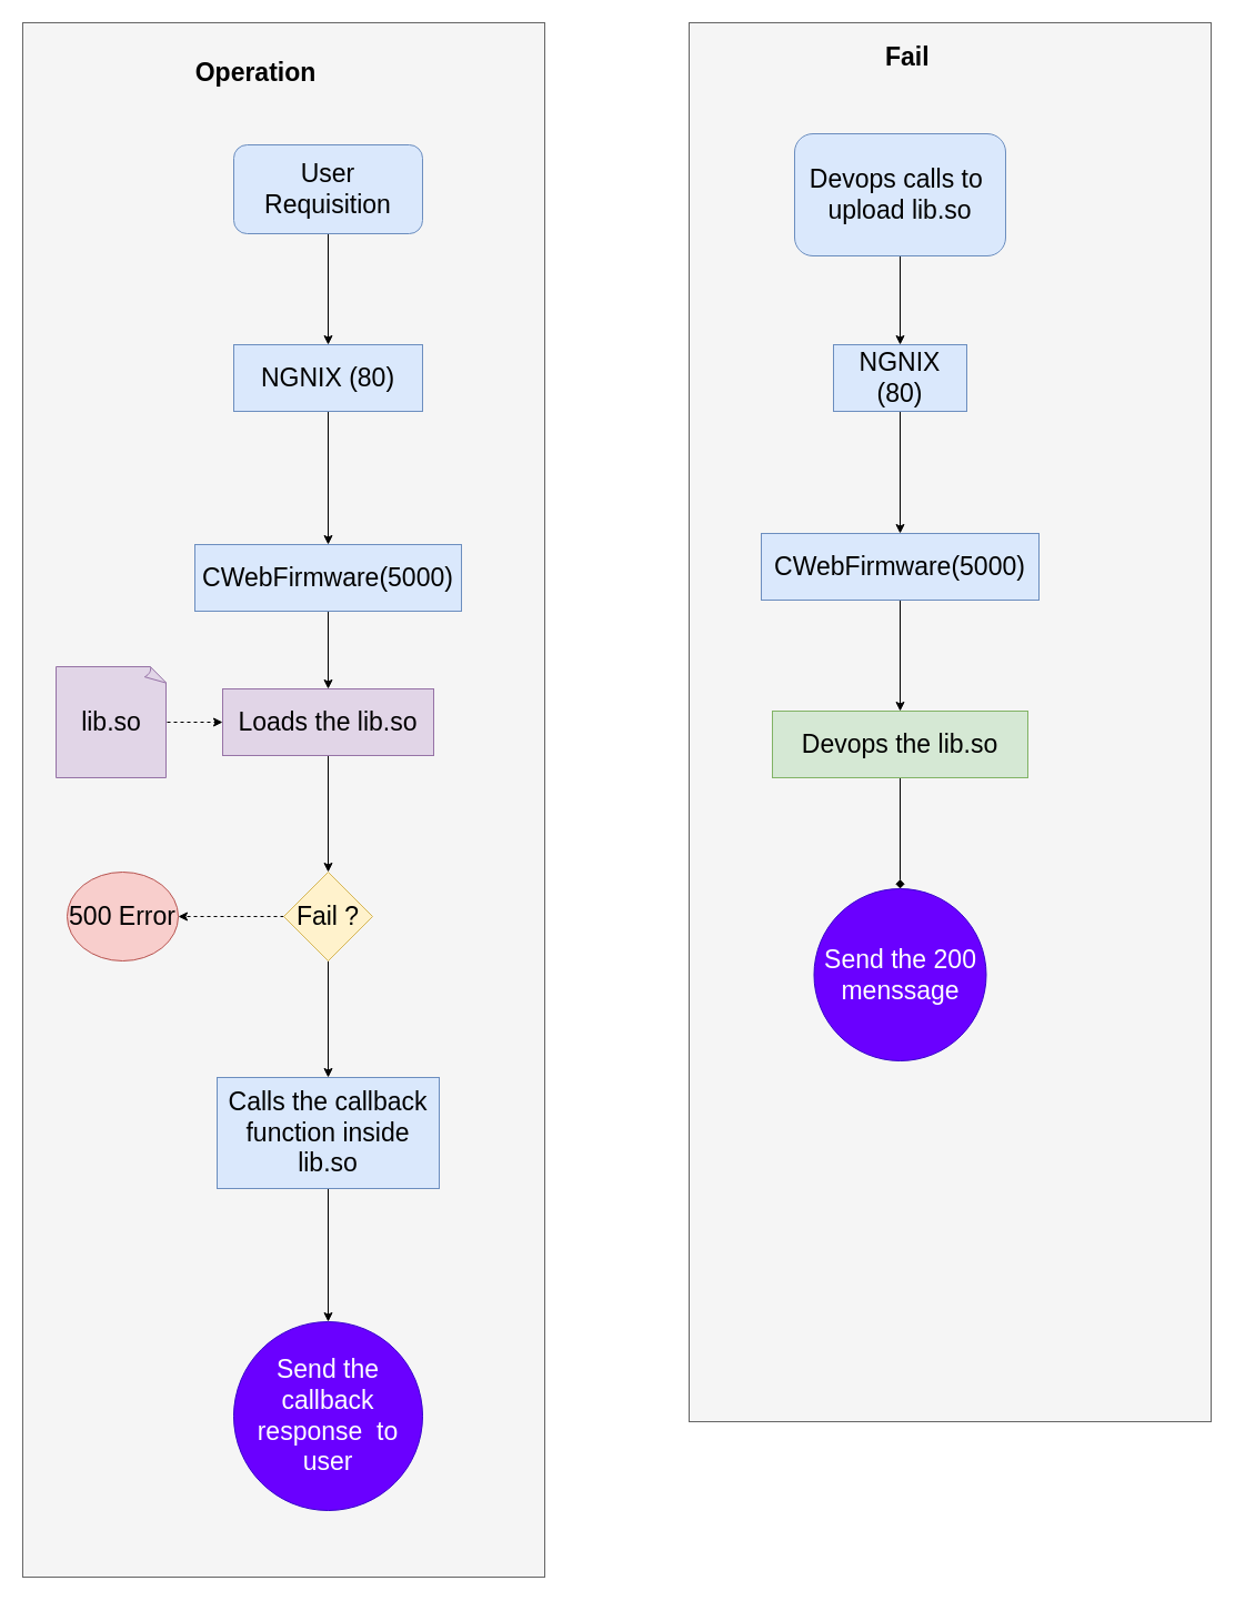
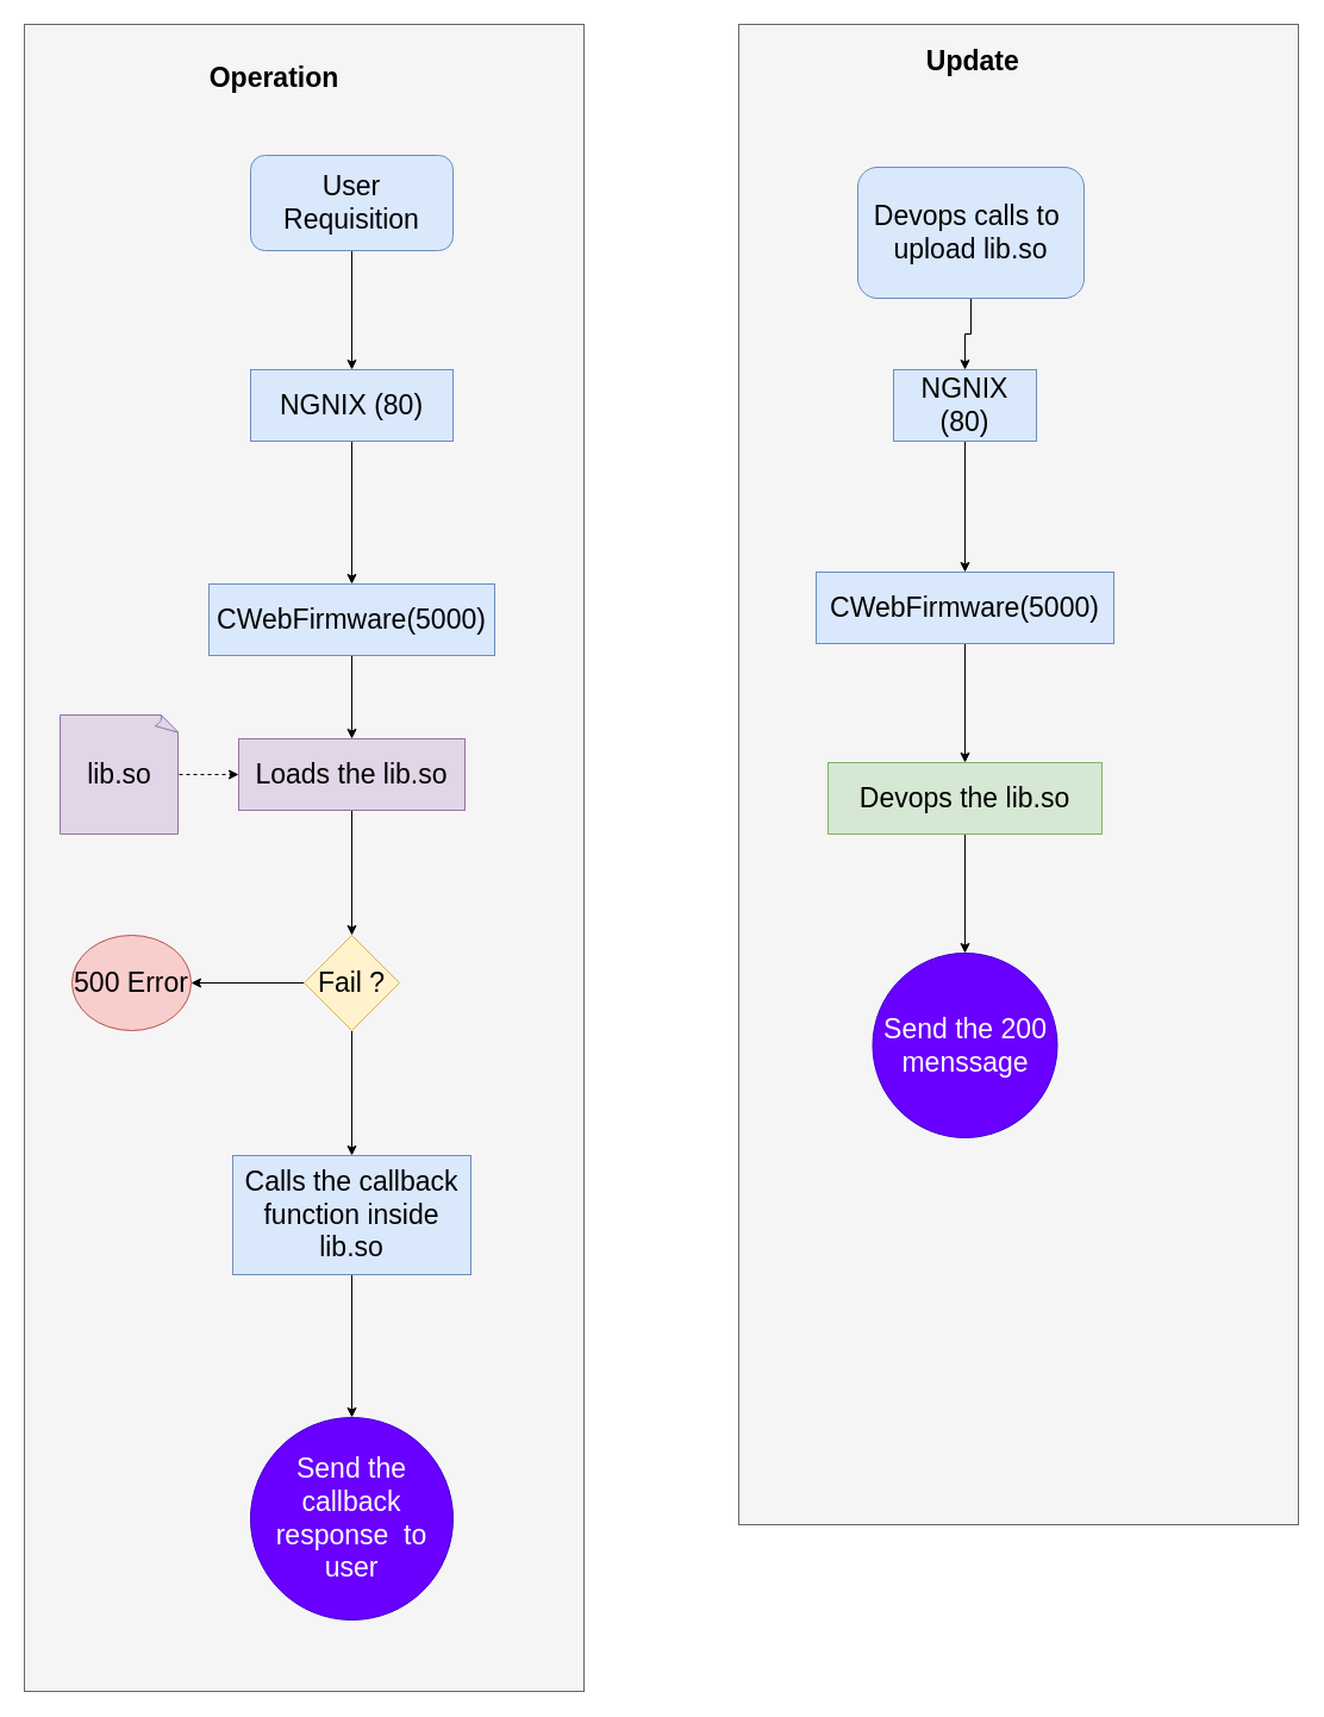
- <mxCell id="31" value="&lt;b&gt;&lt;font&gt;Fail&amp;nbsp;&lt;/font&gt;&lt;/b&gt;&lt;div&gt;&lt;b&gt;&lt;font&gt;&lt;br&gt;&lt;/font&gt;&lt;/b&gt;&lt;/div&gt;" style="text;html=1;align=center;verticalAlign=middle;whiteSpace=wrap;rounded=0;fontSize=23;" vertex="1" parent="1"><mxGeometry x="720" y="20" width="200" height="90" as="geometry" /></mxCell>
+ <mxCell id="31" value="&lt;b&gt;&lt;font&gt;Update&amp;nbsp;&lt;/font&gt;&lt;/b&gt;&lt;div&gt;&lt;b&gt;&lt;font&gt;&lt;br&gt;&lt;/font&gt;&lt;/b&gt;&lt;/div&gt;" style="text;html=1;align=center;verticalAlign=middle;whiteSpace=wrap;rounded=0;fontSize=23;" vertex="1" parent="1"><mxGeometry x="720" y="20" width="200" height="90" as="geometry" /></mxCell>
- <mxCell id="22" value="Devops calls to&amp;nbsp; upload lib.so" style="rounded=1;whiteSpace=wrap;html=1;fillColor=#dae8fc;strokeColor=#6c8ebf;fontSize=23;" vertex="1" parent="1"><mxGeometry x="715" y="120" width="190" height="110" as="geometry" /></mxCell>
+ <mxCell id="22" value="Devops calls to&amp;nbsp; upload lib.so" style="rounded=1;whiteSpace=wrap;html=1;fillColor=#dae8fc;strokeColor=#6c8ebf;fontSize=23;" vertex="1" parent="1"><mxGeometry x="720" y="140" width="190" height="110" as="geometry" /></mxCell>
- <mxCell id="27" style="edgeStyle=orthogonalEdgeStyle;rounded=0;orthogonalLoop=1;jettySize=auto;html=1;entryX=0.5;entryY=0;entryDx=0;entryDy=0;fontSize=23;endArrow=diamond;" edge="1" parent="1" source="28" target="29"><mxGeometry relative="1" as="geometry" /></mxCell>
+ <mxCell id="27" style="edgeStyle=orthogonalEdgeStyle;rounded=0;orthogonalLoop=1;jettySize=auto;html=1;entryX=0.5;entryY=0;entryDx=0;entryDy=0;fontSize=23;" edge="1" parent="1" source="28" target="29"><mxGeometry relative="1" as="geometry" /></mxCell>
- <mxCell id="14" style="edgeStyle=orthogonalEdgeStyle;rounded=0;orthogonalLoop=1;jettySize=auto;html=1;fontSize=23;dashed=1;" parent="1" source="16" target="17" edge="1"><mxGeometry relative="1" as="geometry" /></mxCell>
+ <mxCell id="14" style="edgeStyle=orthogonalEdgeStyle;rounded=0;orthogonalLoop=1;jettySize=auto;html=1;fontSize=23;" parent="1" source="16" target="17" edge="1"><mxGeometry relative="1" as="geometry" /></mxCell>
